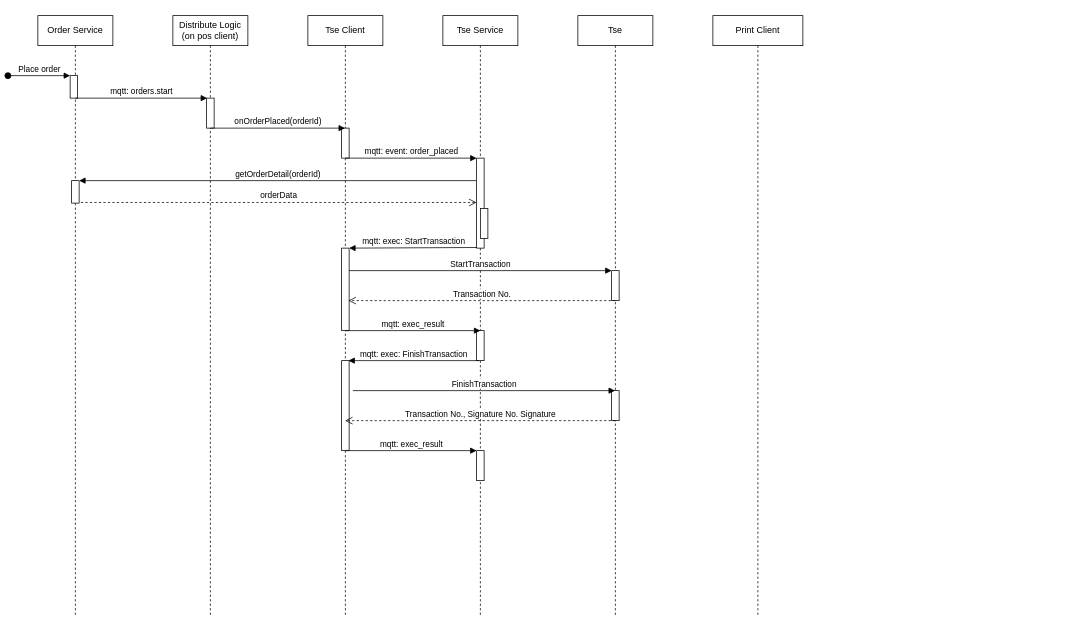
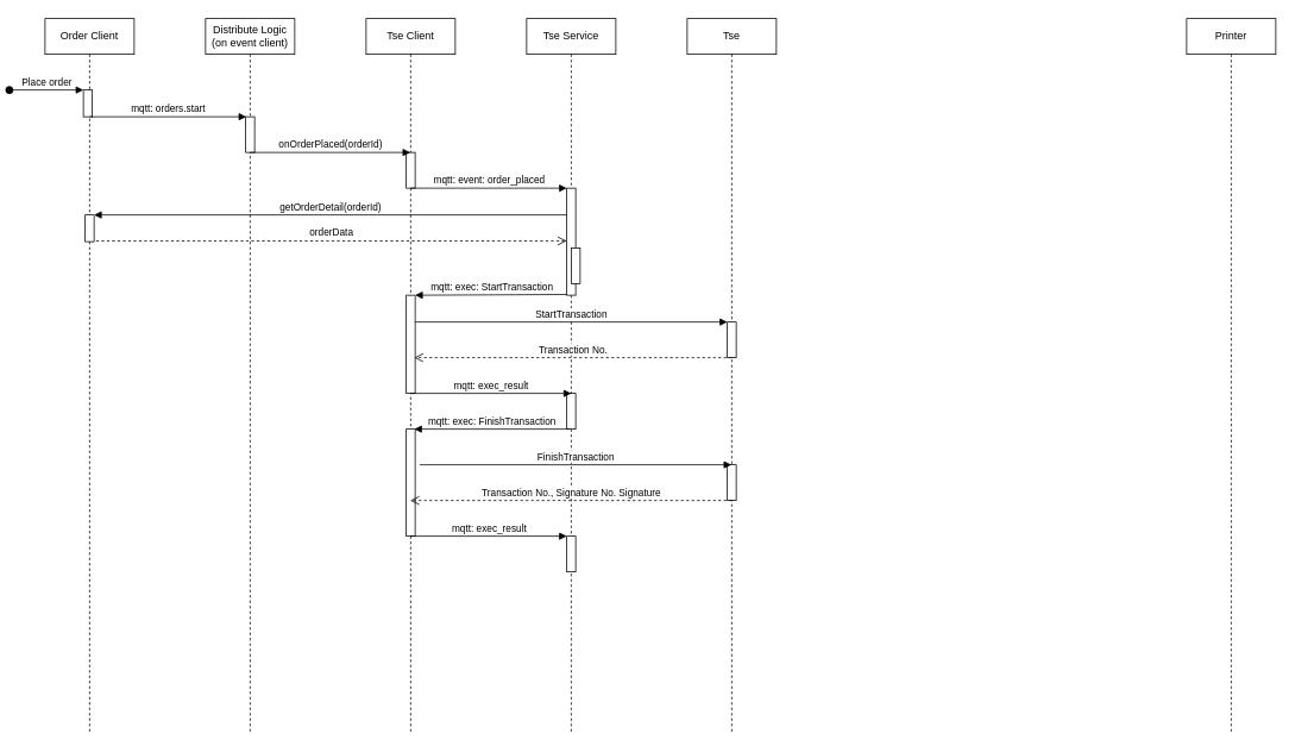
- <mxCell id="2" value="Order Service" style="shape=umlLifeline;perimeter=lifelinePerimeter;whiteSpace=wrap;html=1;container=1;collapsible=0;recursiveResize=0;outlineConnect=0;" vertex="1" parent="1"><mxGeometry x="20" y="20" width="100" height="800" as="geometry" /></mxCell>
+ <mxCell id="2" value="Order Client" style="shape=umlLifeline;perimeter=lifelinePerimeter;whiteSpace=wrap;html=1;container=1;collapsible=0;recursiveResize=0;outlineConnect=0;" vertex="1" parent="1"><mxGeometry x="20" y="20" width="100" height="800" as="geometry" /></mxCell>
- <mxCell id="16" value="Distribute&amp;nbsp;Logic&lt;br&gt;(on pos client)" style="shape=umlLifeline;perimeter=lifelinePerimeter;whiteSpace=wrap;html=1;container=1;collapsible=0;recursiveResize=0;outlineConnect=0;" vertex="1" parent="1"><mxGeometry x="200" y="20" width="100" height="800" as="geometry" /></mxCell>
+ <mxCell id="16" value="Distribute&amp;nbsp;Logic&lt;br&gt;(on event client)" style="shape=umlLifeline;perimeter=lifelinePerimeter;whiteSpace=wrap;html=1;container=1;collapsible=0;recursiveResize=0;outlineConnect=0;" vertex="1" parent="1"><mxGeometry x="200" y="20" width="100" height="800" as="geometry" /></mxCell>
- <mxCell id="15" value="Print Client" style="shape=umlLifeline;perimeter=lifelinePerimeter;whiteSpace=wrap;html=1;container=1;collapsible=0;recursiveResize=0;outlineConnect=0;" vertex="1" parent="1"><mxGeometry x="920" y="20" width="120" height="800" as="geometry" /></mxCell>
+ <mxCell id="18" value="Printer" style="shape=umlLifeline;perimeter=lifelinePerimeter;whiteSpace=wrap;html=1;container=1;collapsible=0;recursiveResize=0;outlineConnect=0;" vertex="1" parent="1"><mxGeometry x="1300" y="20" width="100" height="800" as="geometry" /></mxCell>
